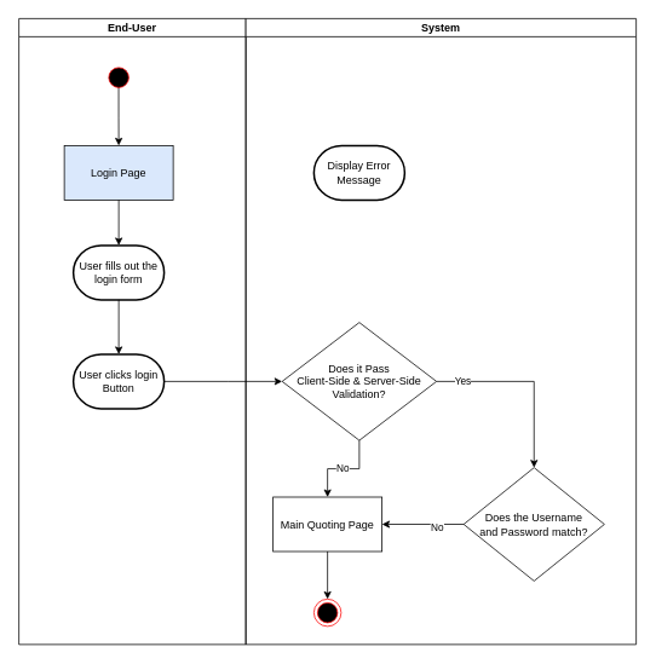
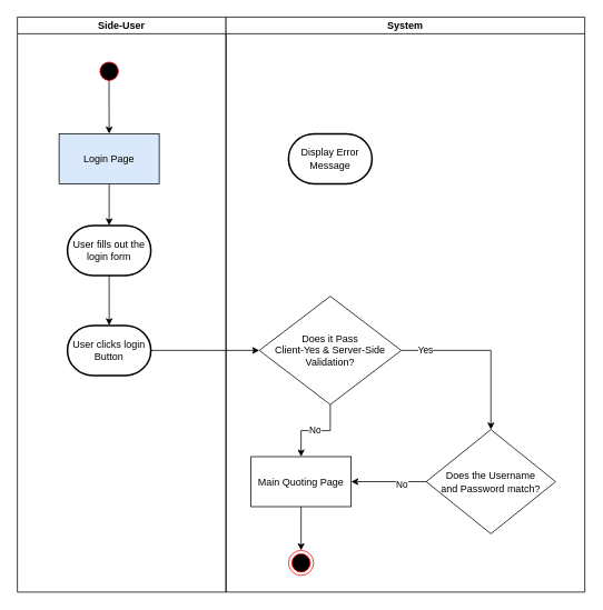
- <mxCell id="2" value="End-User" style="swimlane;startSize=20;" parent="1" vertex="1"><mxGeometry x="20" y="20" width="250" height="690" as="geometry" /></mxCell>
+ <mxCell id="2" value="Side-User" style="swimlane;startSize=20;" parent="1" vertex="1"><mxGeometry x="20" y="20" width="250" height="690" as="geometry" /></mxCell>
- <mxCell id="13" value="Does it Pass &lt;br&gt;Client-Side &amp;amp; Server-Side Validation?" style="rhombus;whiteSpace=wrap;html=1;" parent="10" vertex="1"><mxGeometry x="40" y="335" width="170" height="130" as="geometry" /></mxCell>
+ <mxCell id="13" value="Does it Pass &lt;br&gt;Client-Yes &amp;amp; Server-Side Validation?" style="rhombus;whiteSpace=wrap;html=1;" parent="10" vertex="1"><mxGeometry x="40" y="335" width="170" height="130" as="geometry" /></mxCell>
